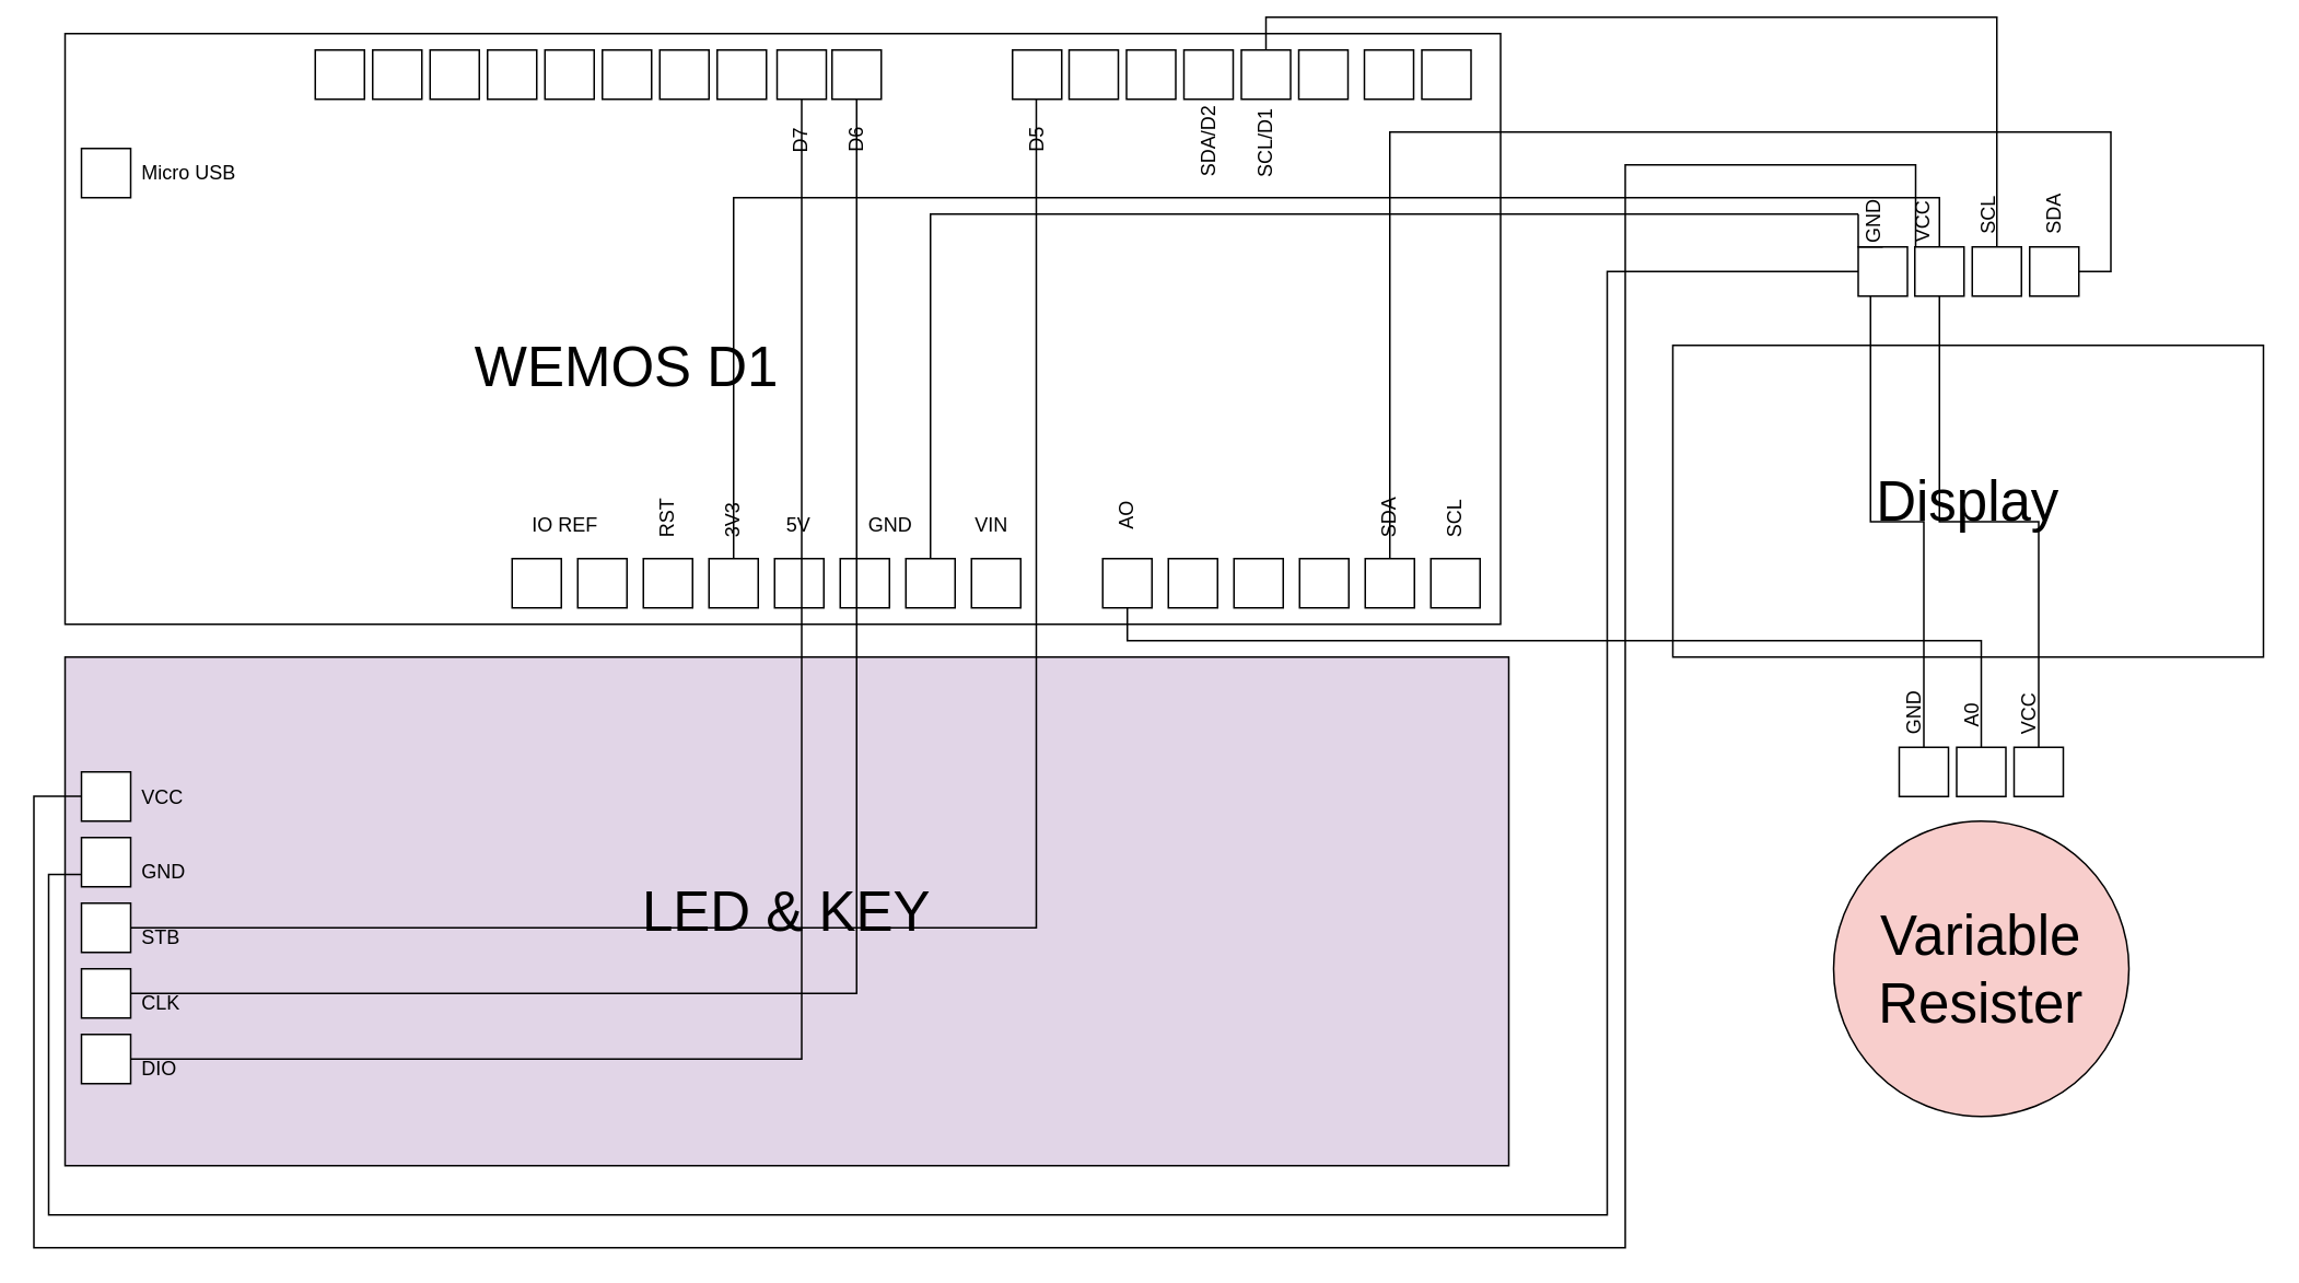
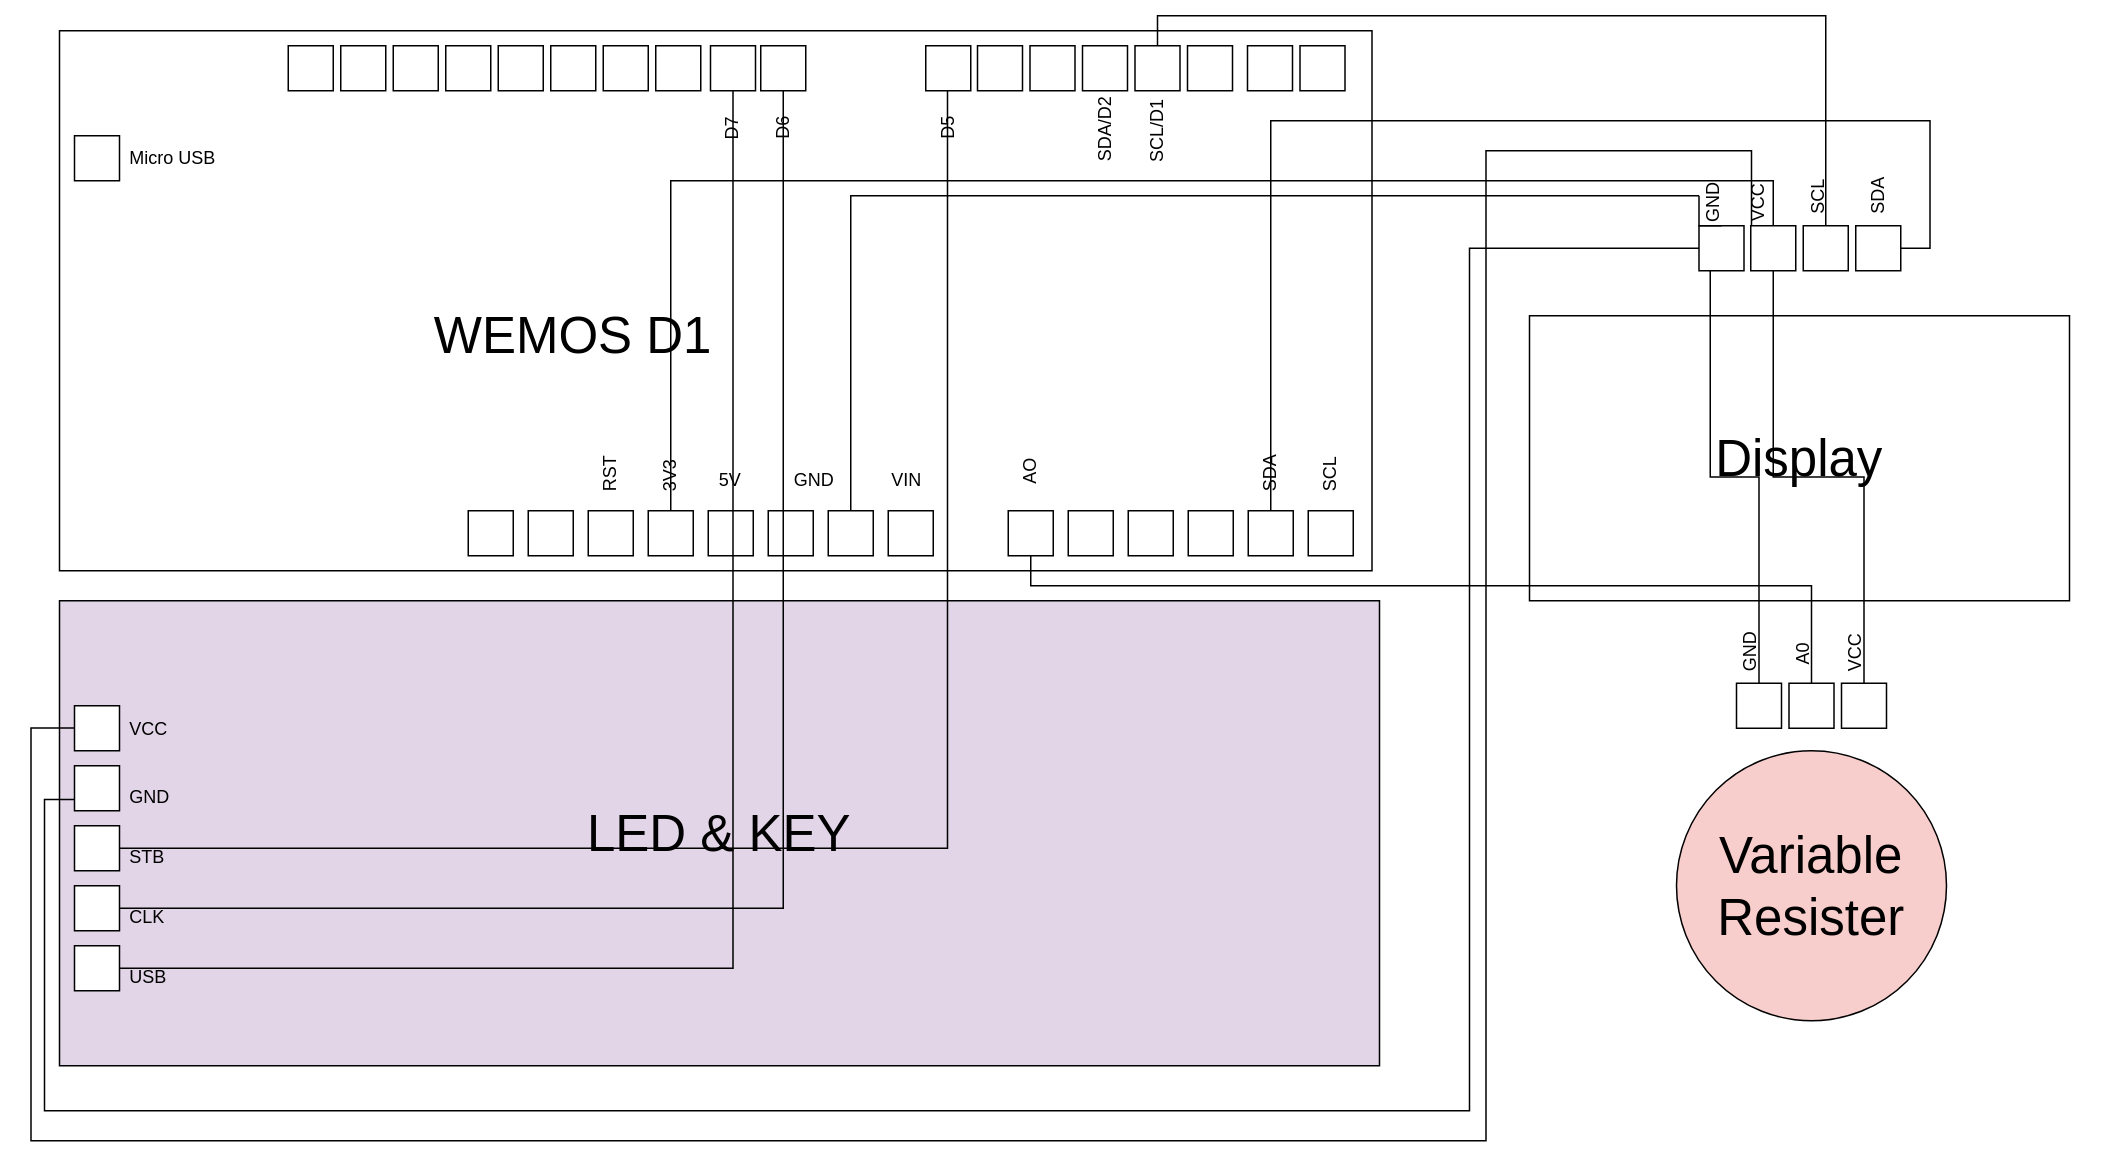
- <mxCell id="36" value="IO REF" style="text;html=1;resizable=0;points=[];autosize=1;align=left;verticalAlign=top;spacingTop=-4;" vertex="1" parent="1"><mxGeometry x="321.5" y="310" width="60" height="20" as="geometry" /></mxCell>
- <mxCell id="66" value="&lt;font style=&quot;font-size: 12px&quot;&gt;DIO&lt;/font&gt;" style="text;html=1;resizable=0;points=[];autosize=1;align=left;verticalAlign=top;spacingTop=-4;fontSize=34;" vertex="1" parent="1"><mxGeometry x="84" y="620" width="40" height="50" as="geometry" /></mxCell>
+ <mxCell id="66" value="&lt;font style=&quot;font-size: 12px&quot;&gt;USB&lt;/font&gt;" style="text;html=1;resizable=0;points=[];autosize=1;align=left;verticalAlign=top;spacingTop=-4;fontSize=34;" vertex="1" parent="1"><mxGeometry x="84" y="620" width="40" height="50" as="geometry" /></mxCell>
